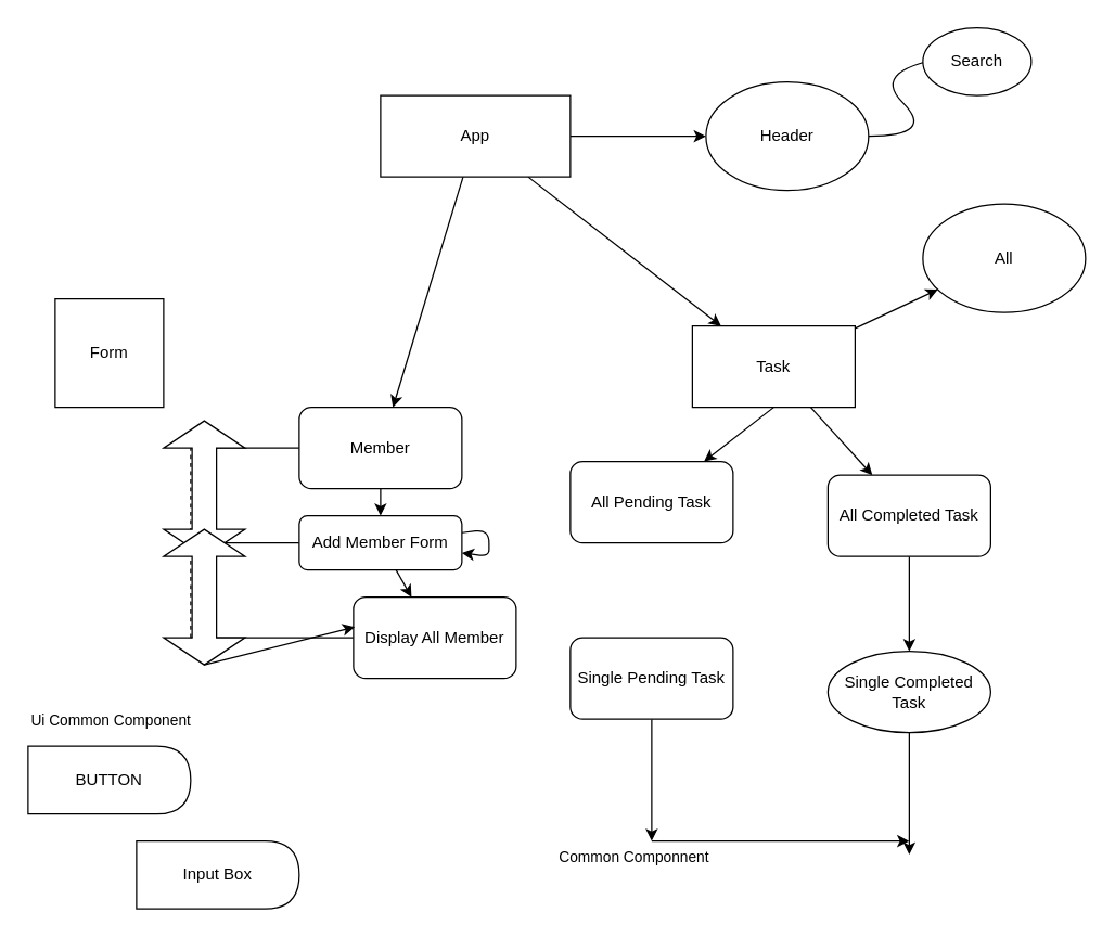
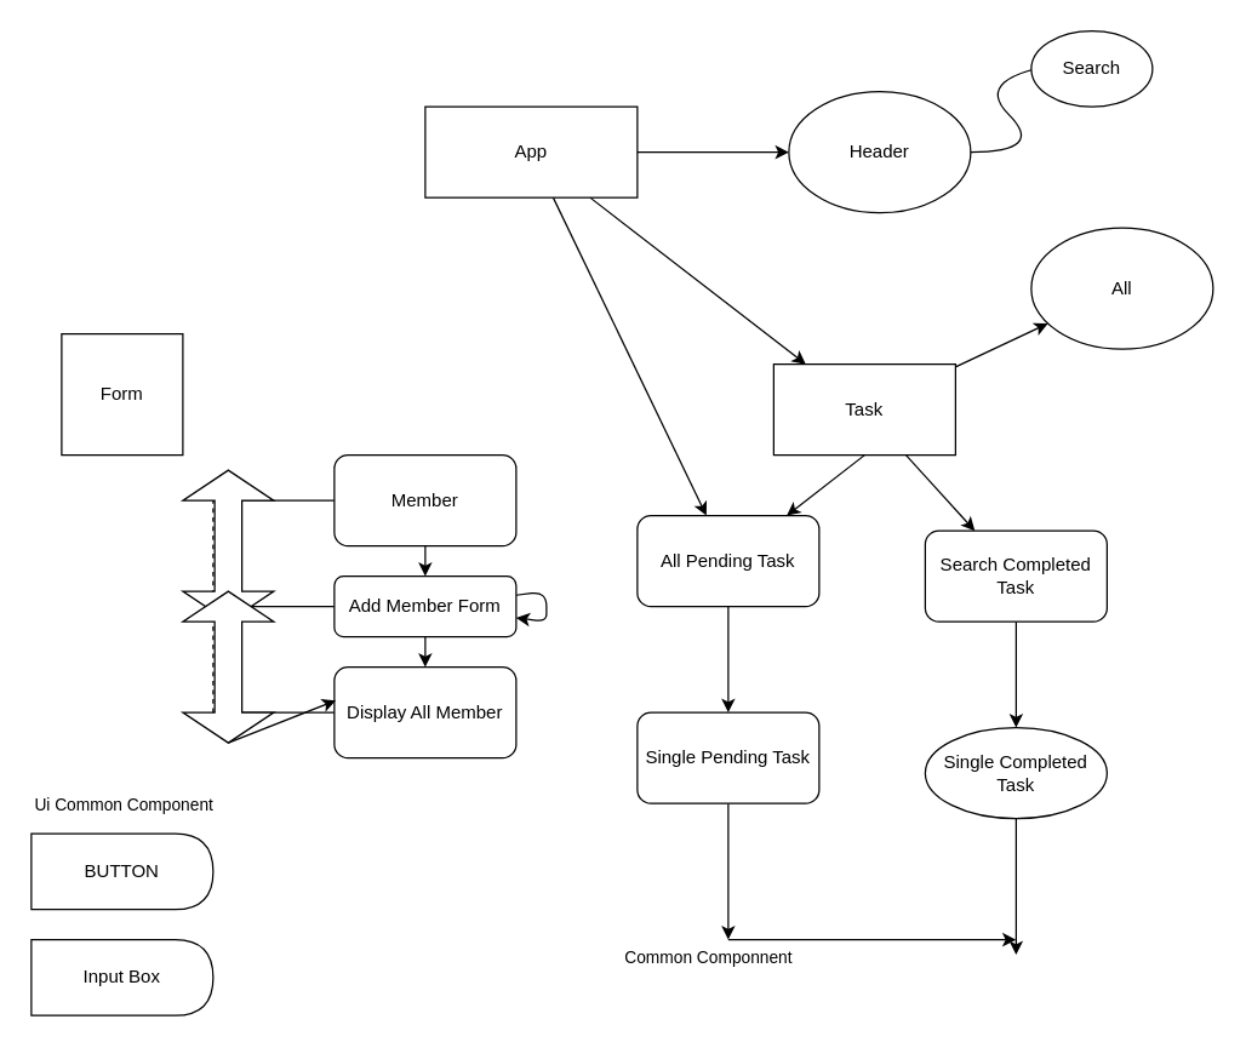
- <mxCell id="3" style="edgeStyle=none;html=1;" parent="1" source="5" target="12" edge="1"><mxGeometry relative="1" as="geometry"><mxPoint x="280" y="330" as="targetPoint" /></mxGeometry></mxCell>
+ <mxCell id="3" style="edgeStyle=none;html=1;" parent="1" source="5" target="30" edge="1"><mxGeometry relative="1" as="geometry"><mxPoint x="280" y="330" as="targetPoint" /></mxGeometry></mxCell>
- <mxCell id="28" value="All Completed Task" style="rounded=1;whiteSpace=wrap;html=1;" parent="1" vertex="1"><mxGeometry x="610" y="350" width="120" height="60" as="geometry" /></mxCell>
+ <mxCell id="28" value="Search Completed Task" style="rounded=1;whiteSpace=wrap;html=1;" parent="1" vertex="1"><mxGeometry x="610" y="350" width="120" height="60" as="geometry" /></mxCell>
+ <mxCell id="29" style="edgeStyle=none;html=1;" parent="1" source="30" target="32" edge="1"><mxGeometry relative="1" as="geometry"><mxPoint x="480" y="500" as="targetPoint" /></mxGeometry></mxCell>
- <mxCell id="18" value="Display All Member" style="rounded=1;whiteSpace=wrap;html=1;" parent="1" vertex="1"><mxGeometry x="260" y="440" width="120" height="60" as="geometry" /></mxCell>
+ <mxCell id="18" value="Display All Member" style="rounded=1;whiteSpace=wrap;html=1;" parent="1" vertex="1"><mxGeometry x="220" y="440" width="120" height="60" as="geometry" /></mxCell>
- <mxCell id="39" value="Input Box" style="shape=delay;whiteSpace=wrap;html=1;" parent="1" vertex="1"><mxGeometry x="100" y="620" width="120" height="50" as="geometry" /></mxCell>
+ <mxCell id="39" value="Input Box" style="shape=delay;whiteSpace=wrap;html=1;" parent="1" vertex="1"><mxGeometry x="20" y="620" width="120" height="50" as="geometry" /></mxCell>
